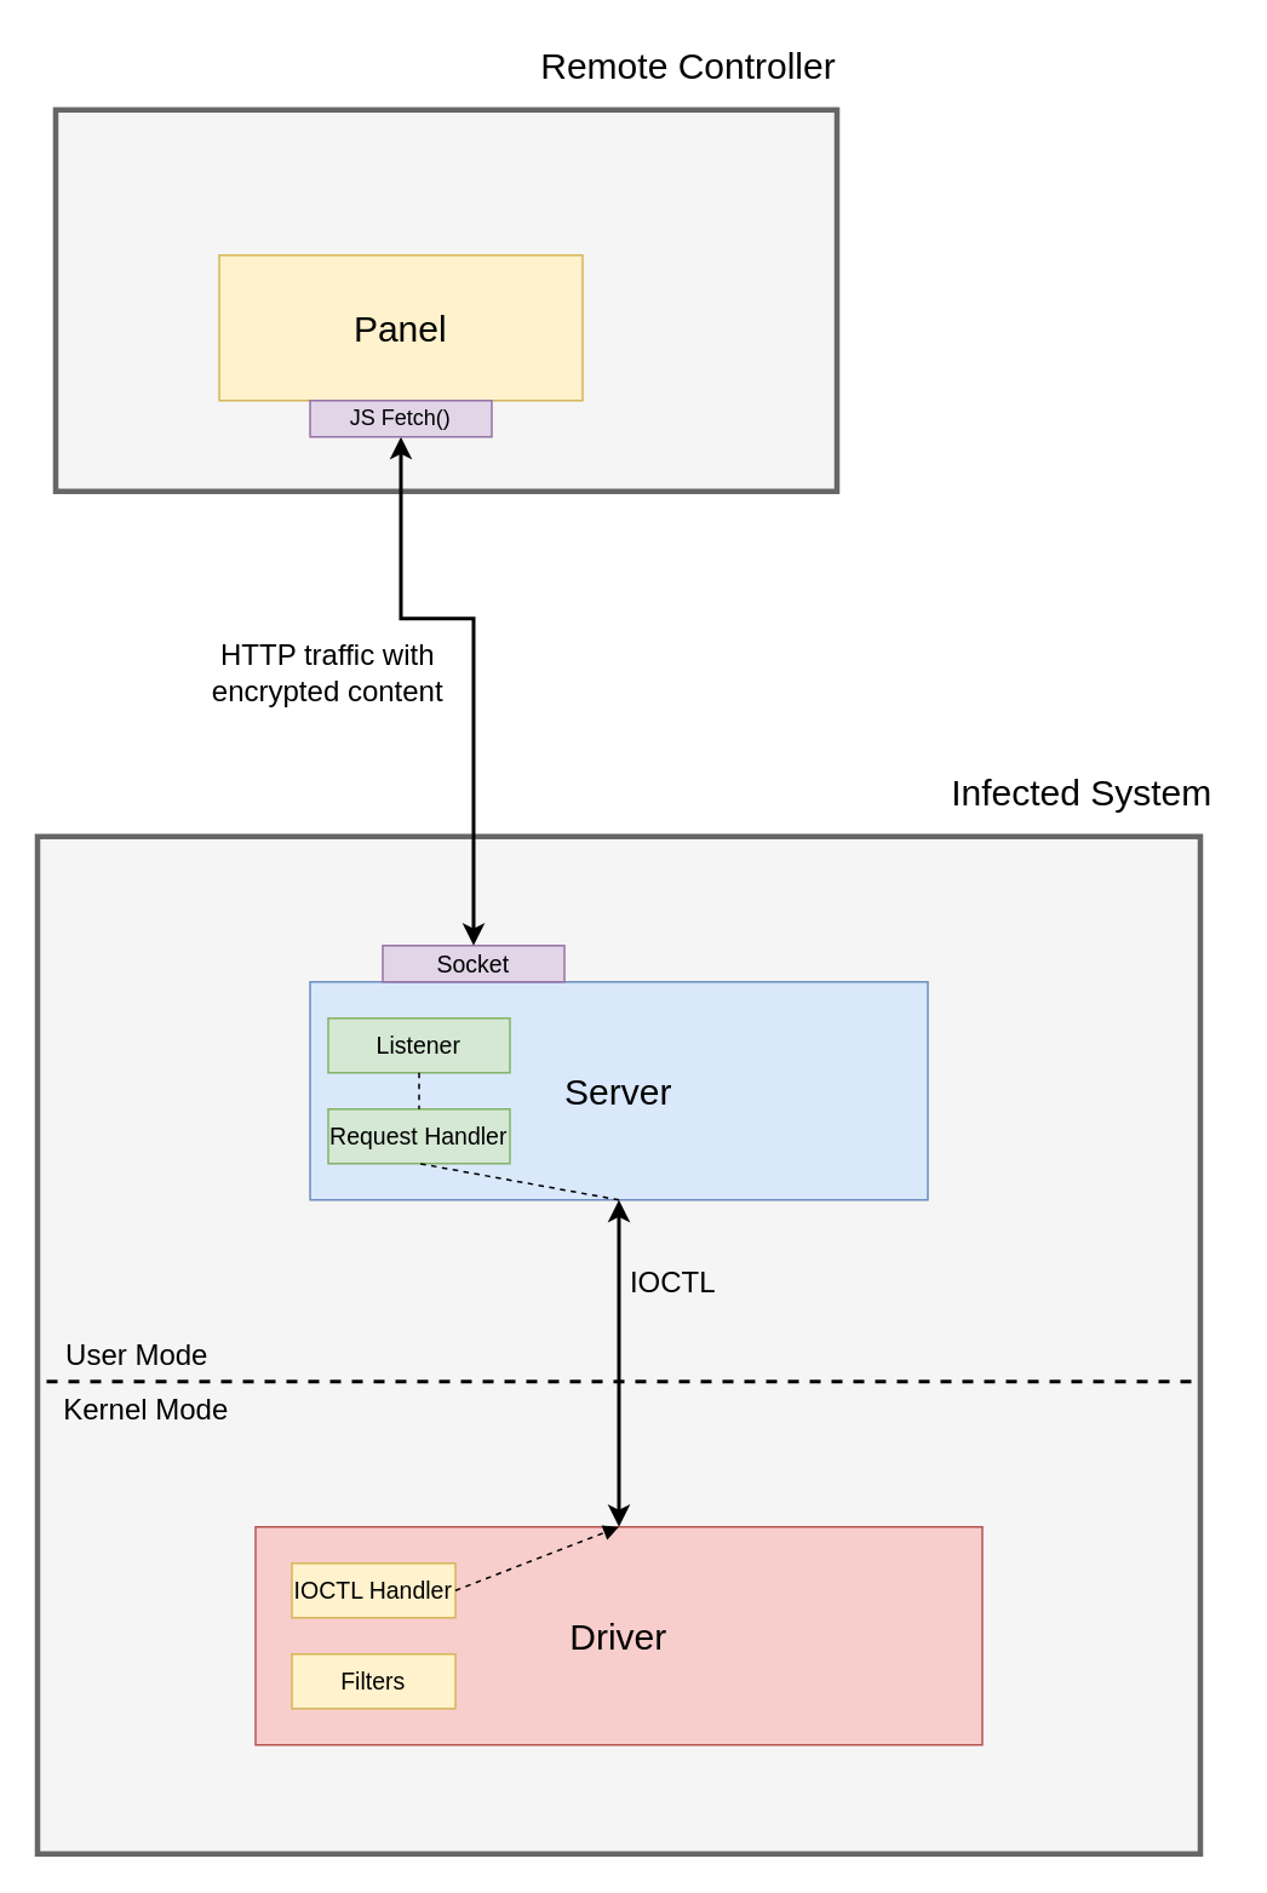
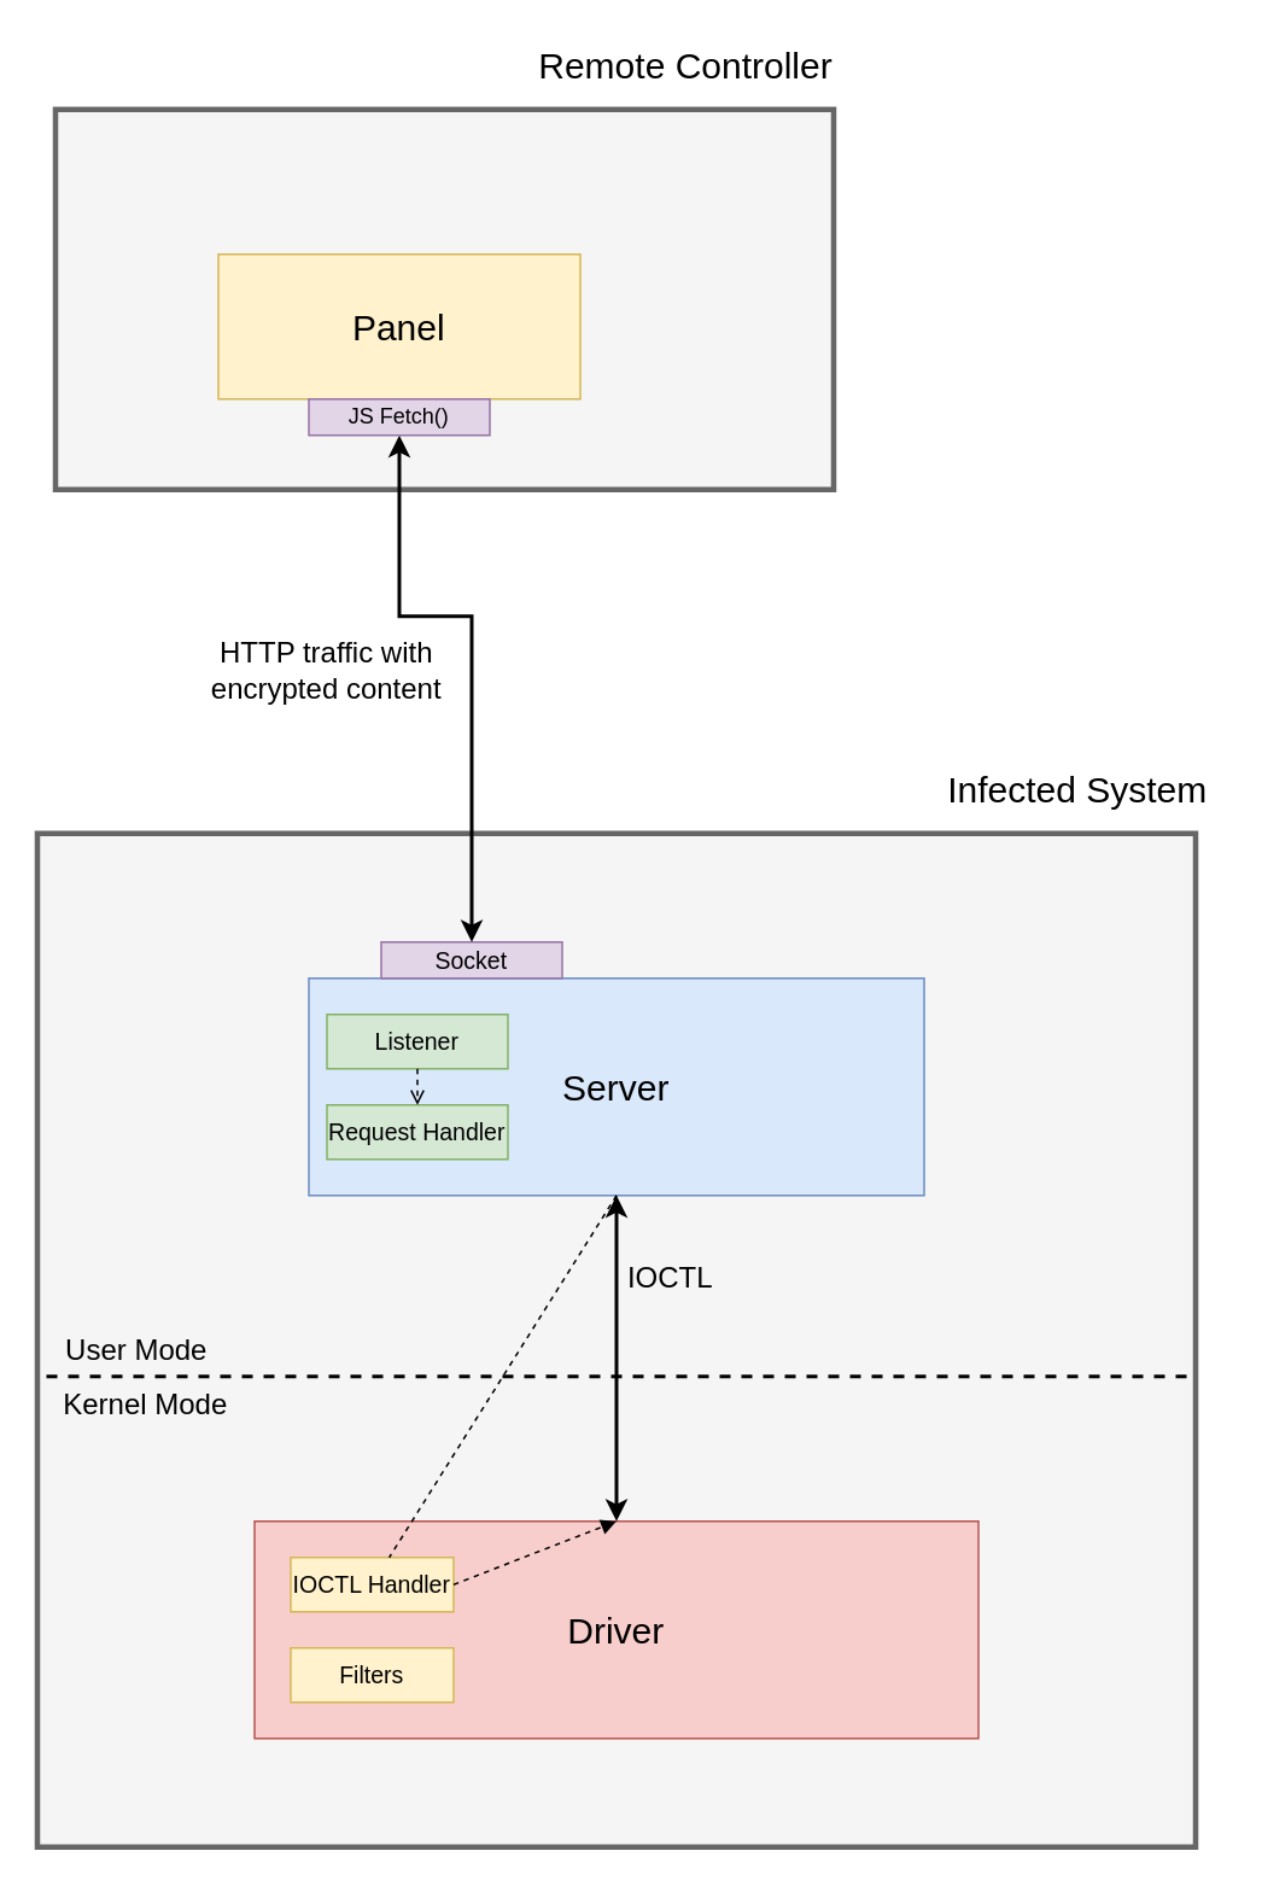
- <mxCell id="18" value="" style="endArrow=none;dashed=1;html=1;rounded=0;entryX=0.5;entryY=0;entryDx=0;entryDy=0;exitX=0.5;exitY=1;exitDx=0;exitDy=0;" edge="1" parent="1" source="14" target="13"><mxGeometry width="50" height="50" relative="1" as="geometry"><mxPoint x="240" y="690" as="sourcePoint" /><mxPoint x="290" y="640" as="targetPoint" /></mxGeometry></mxCell>
+ <mxCell id="18" value="" style="endArrow=open;dashed=1;html=1;rounded=0;entryX=0.5;entryY=0;entryDx=0;entryDy=0;exitX=0.5;exitY=1;exitDx=0;exitDy=0;" edge="1" parent="1" source="14" target="13"><mxGeometry width="50" height="50" relative="1" as="geometry"><mxPoint x="240" y="690" as="sourcePoint" /><mxPoint x="290" y="640" as="targetPoint" /></mxGeometry></mxCell>
- <mxCell id="16" value="" style="endArrow=none;dashed=1;html=1;rounded=0;entryX=0.5;entryY=1;entryDx=0;entryDy=0;exitX=0.5;exitY=1;exitDx=0;exitDy=0;" edge="1" parent="1" source="7" target="13"><mxGeometry width="50" height="50" relative="1" as="geometry"><mxPoint x="310" y="720" as="sourcePoint" /><mxPoint x="360" y="670" as="targetPoint" /></mxGeometry></mxCell>
+ <mxCell id="16" value="" style="endArrow=none;dashed=1;html=1;rounded=0;exitX=0.5;exitY=1;exitDx=0;exitDy=0;" edge="1" parent="1" source="7" target="11"><mxGeometry width="50" height="50" relative="1" as="geometry"><mxPoint x="310" y="720" as="sourcePoint" /><mxPoint x="360" y="670" as="targetPoint" /></mxGeometry></mxCell>
